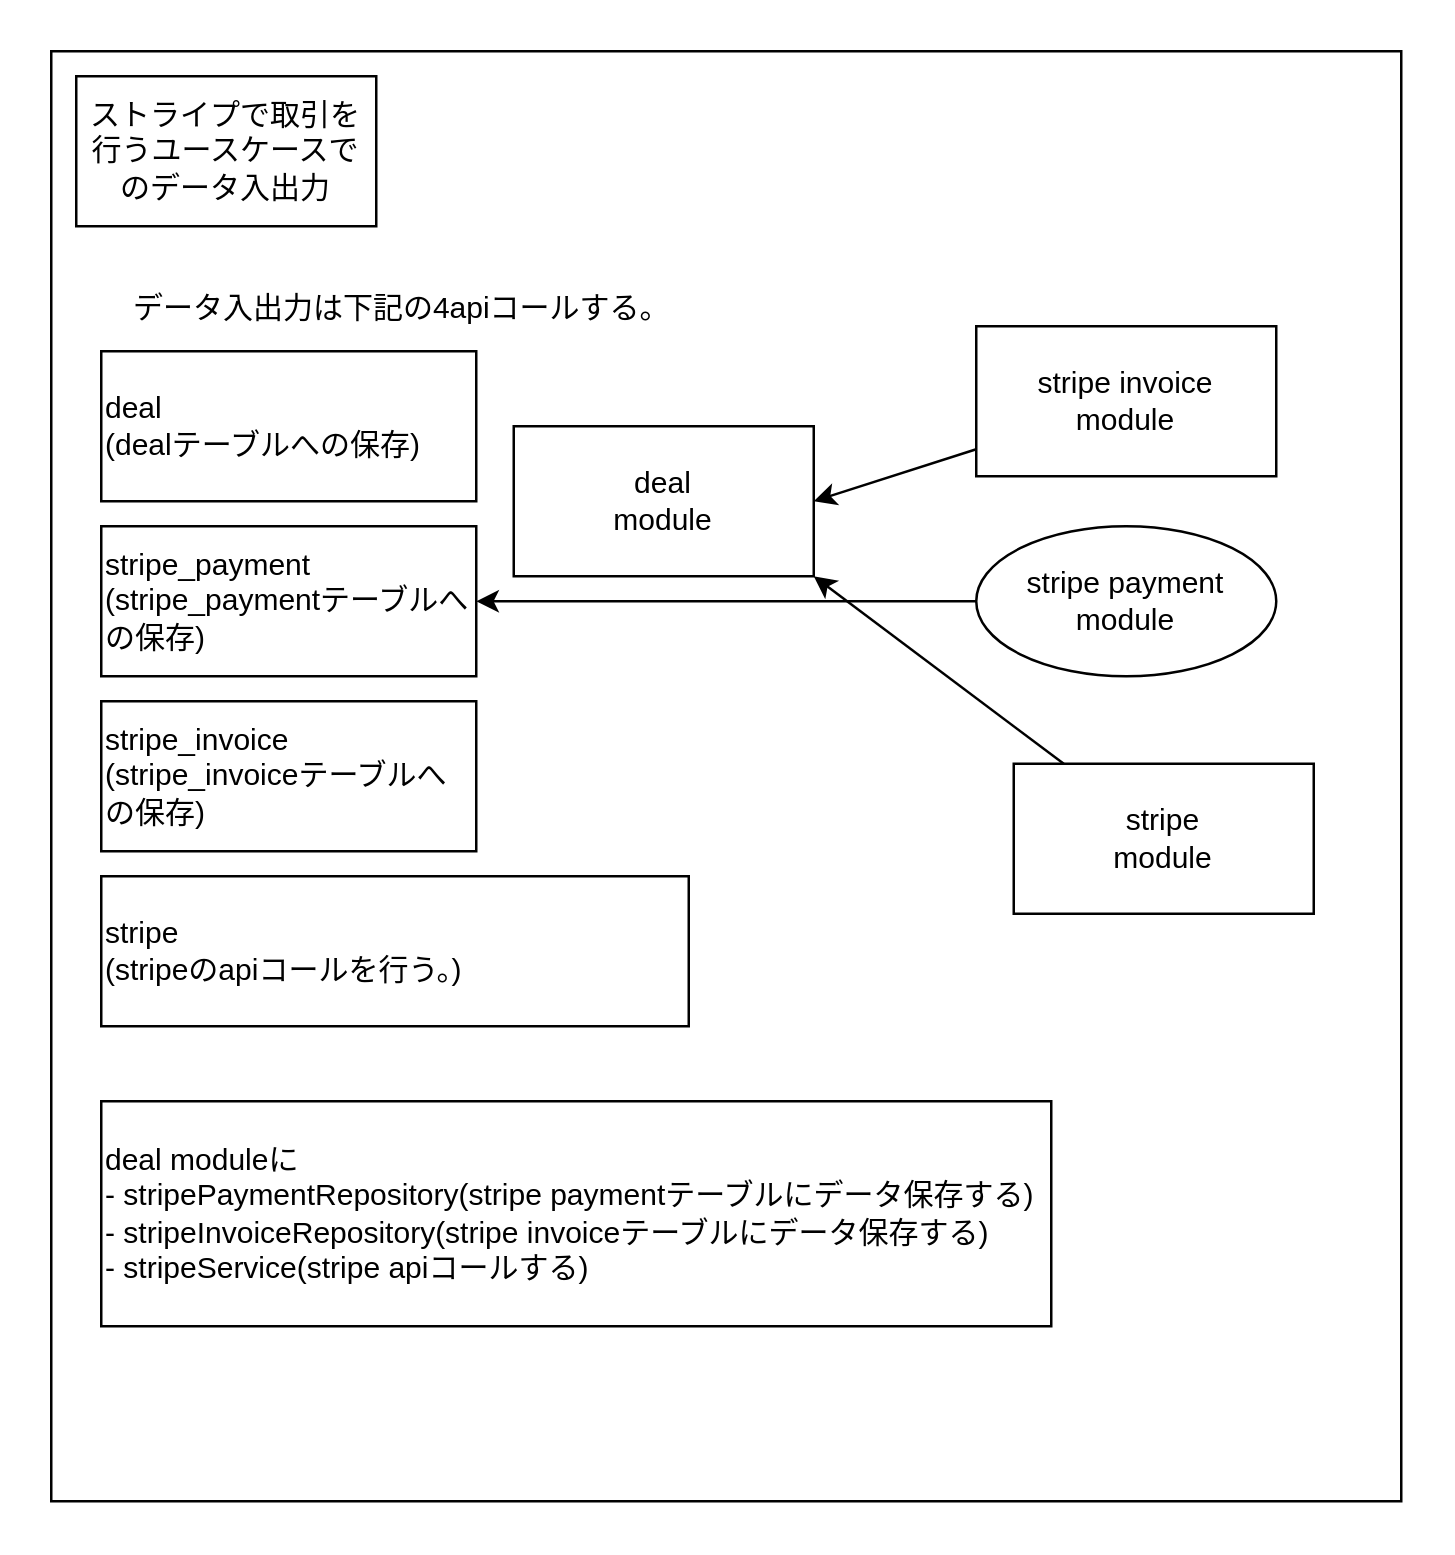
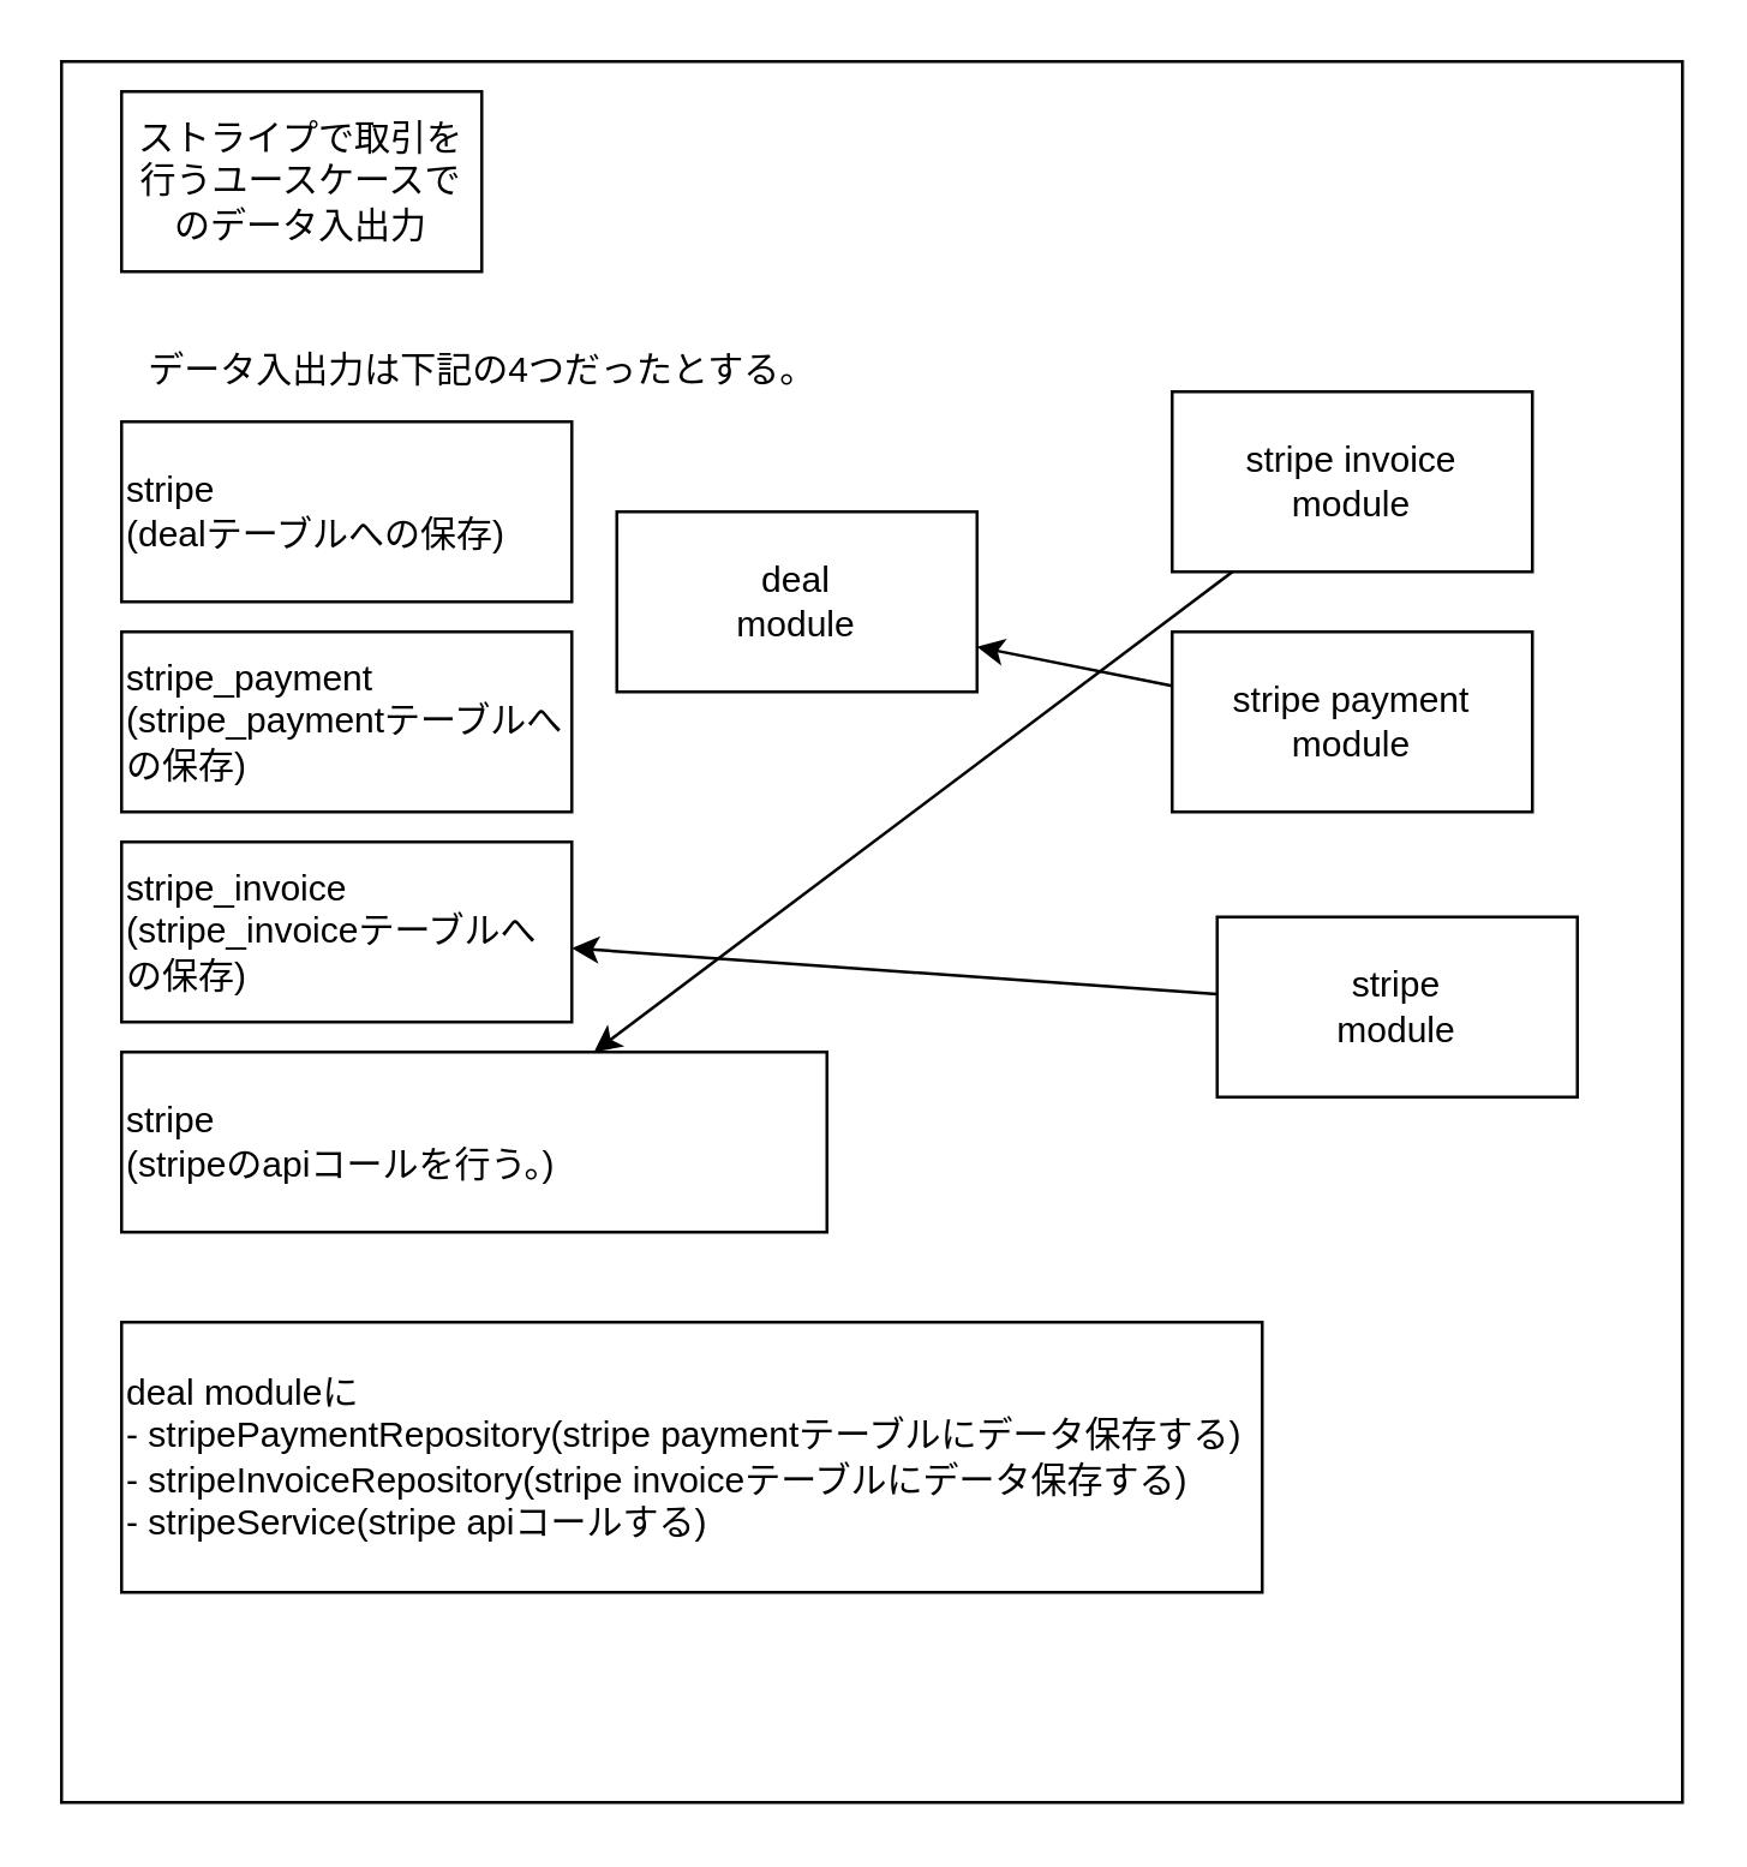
- <mxCell id="3" value="ストライプで取引を行うユースケースでのデータ入出力" style="whiteSpace=wrap;html=1;" vertex="1" parent="1"><mxGeometry x="30" y="30" width="120" height="60" as="geometry" /></mxCell>
+ <mxCell id="3" value="ストライプで取引を行うユースケースでのデータ入出力" style="whiteSpace=wrap;html=1;" vertex="1" parent="1"><mxGeometry x="40" y="30" width="120" height="60" as="geometry" /></mxCell>
- <mxCell id="7" value="&lt;br&gt;データ入出力は下記の4apiコールする。" style="text;html=1;align=center;verticalAlign=middle;resizable=0;points=[];autosize=1;strokeColor=none;fillColor=none;" vertex="1" parent="1"><mxGeometry x="40" y="100" width="240" height="30" as="geometry" /></mxCell>
+ <mxCell id="7" value="&lt;br&gt;データ入出力は下記の4つだったとする。" style="text;html=1;align=center;verticalAlign=middle;resizable=0;points=[];autosize=1;strokeColor=none;fillColor=none;" vertex="1" parent="1"><mxGeometry x="40" y="100" width="240" height="30" as="geometry" /></mxCell>
- <mxCell id="4" value="deal&lt;br&gt;(dealテーブルへの保存)" style="whiteSpace=wrap;html=1;align=left;" vertex="1" parent="1"><mxGeometry x="40" y="140" width="150" height="60" as="geometry" /></mxCell>
+ <mxCell id="4" value="stripe&lt;br&gt;(dealテーブルへの保存)" style="whiteSpace=wrap;html=1;align=left;" vertex="1" parent="1"><mxGeometry x="40" y="140" width="150" height="60" as="geometry" /></mxCell>
- <mxCell id="11" style="edgeStyle=none;html=1;entryX=1;entryY=0.5;entryDx=0;entryDy=0;" edge="1" parent="1" source="12" target="10"><mxGeometry relative="1" as="geometry" /></mxCell>
+ <mxCell id="11" style="edgeStyle=none;html=1;" edge="1" parent="1" source="12" target="8"><mxGeometry relative="1" as="geometry" /></mxCell>
- <mxCell id="13" style="edgeStyle=none;html=1;" edge="1" parent="1" source="14" target="5"><mxGeometry relative="1" as="geometry" /></mxCell>
+ <mxCell id="13" style="edgeStyle=none;html=1;entryX=1;entryY=0.75;entryDx=0;entryDy=0;" edge="1" parent="1" source="14" target="10"><mxGeometry relative="1" as="geometry" /></mxCell>
- <mxCell id="14" value="stripe payment&lt;br&gt;module" style="ellipse;whiteSpace=wrap;html=1;" vertex="1" parent="1"><mxGeometry x="390" y="210" width="120" height="60" as="geometry" /></mxCell>
+ <mxCell id="14" value="stripe payment&lt;br&gt;module" style="whiteSpace=wrap;html=1;" vertex="1" parent="1"><mxGeometry x="390" y="210" width="120" height="60" as="geometry" /></mxCell>
- <mxCell id="15" style="edgeStyle=none;html=1;entryX=1;entryY=1;entryDx=0;entryDy=0;" edge="1" parent="1" source="16" target="10"><mxGeometry relative="1" as="geometry" /></mxCell>
+ <mxCell id="15" style="edgeStyle=none;html=1;" edge="1" parent="1" source="16" target="6"><mxGeometry relative="1" as="geometry" /></mxCell>
